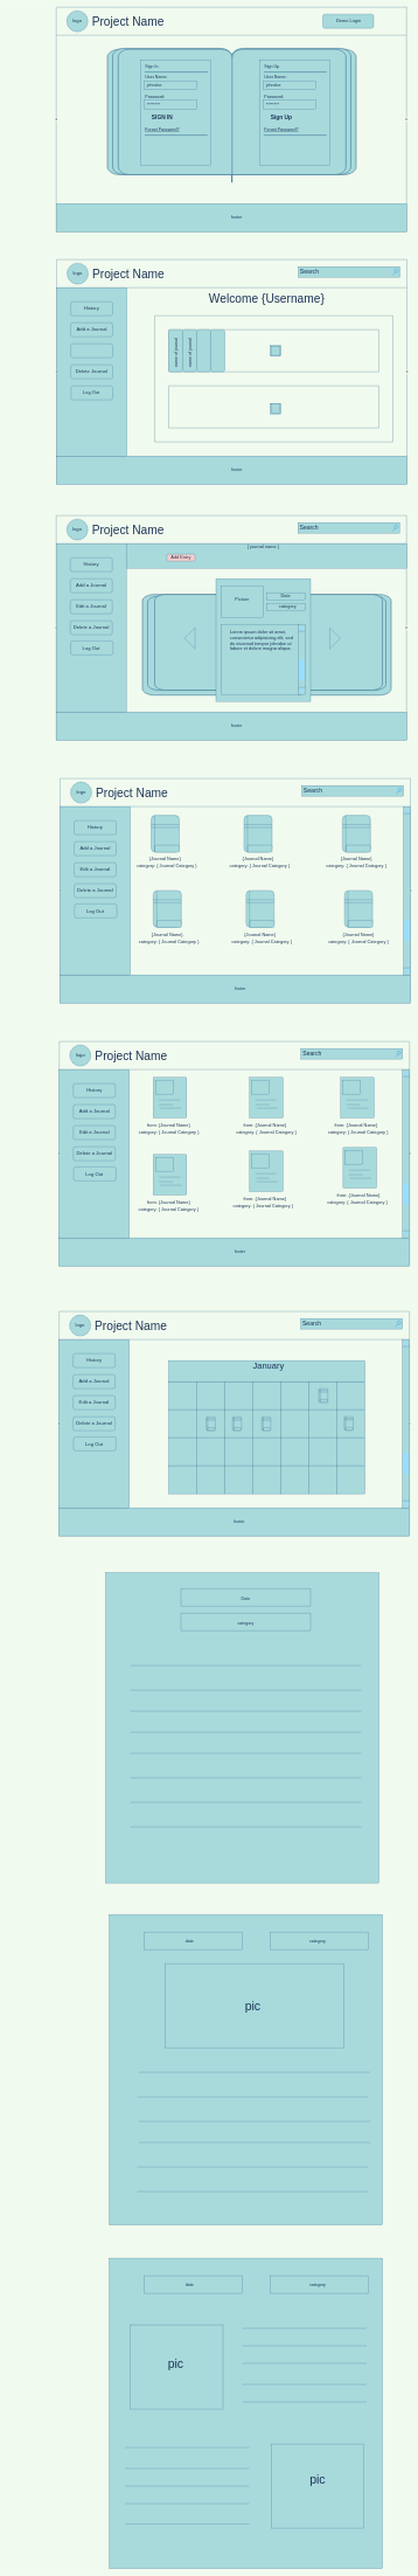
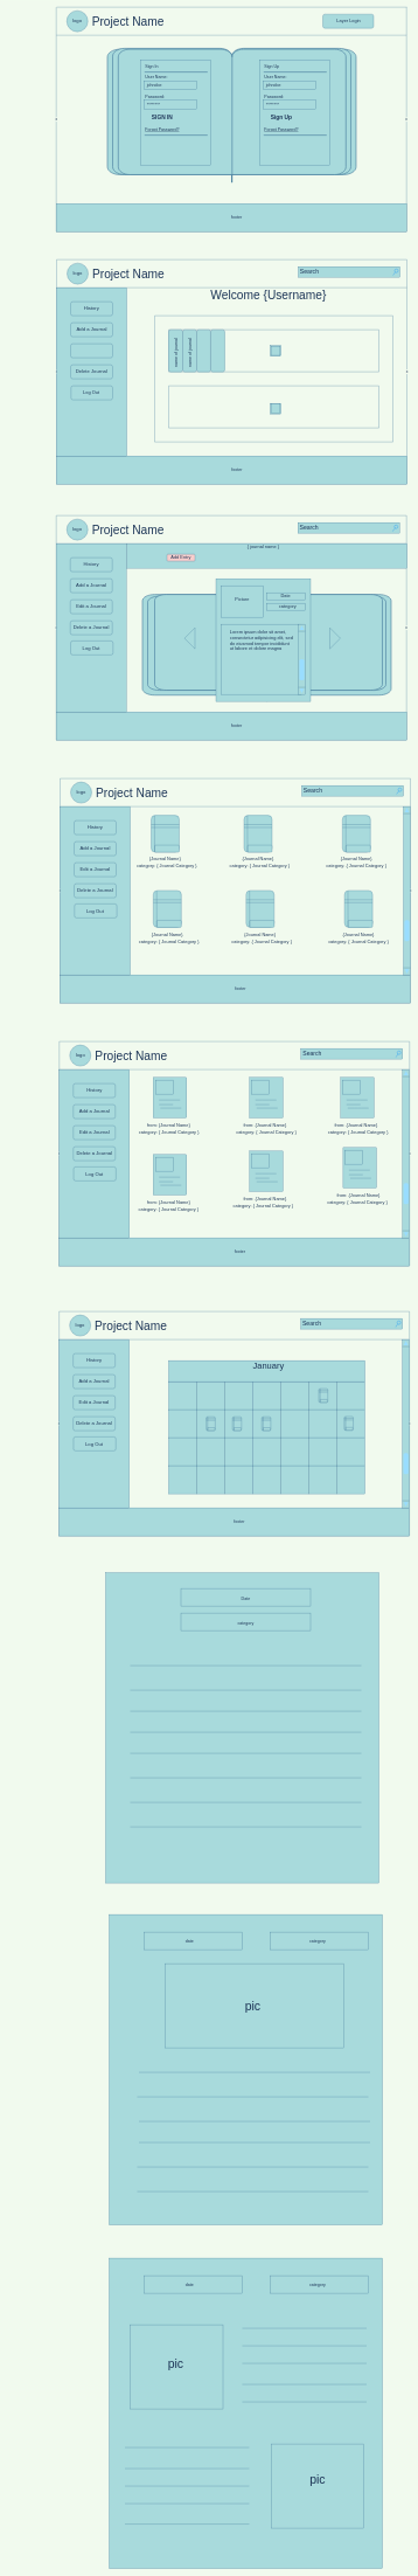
- <mxCell id="176" value="Demo Login" style="text;html=1;strokeColor=none;fillColor=none;align=center;verticalAlign=middle;whiteSpace=wrap;rounded=0;fontSize=13;fontColor=#1D3557;" parent="60" vertex="1"><mxGeometry x="930" y="50" width="130" height="20" as="geometry" /></mxCell>
+ <mxCell id="176" value="Layer Login" style="text;html=1;strokeColor=none;fillColor=none;align=center;verticalAlign=middle;whiteSpace=wrap;rounded=0;fontSize=13;fontColor=#1D3557;" parent="60" vertex="1"><mxGeometry x="930" y="50" width="130" height="20" as="geometry" /></mxCell>
- <mxCell id="100" value="Welcome {Username}" style="text;html=1;strokeColor=none;fillColor=none;align=center;verticalAlign=middle;whiteSpace=wrap;rounded=0;fontSize=34;fontColor=#1D3557;" parent="60" vertex="1"><mxGeometry x="561" y="840" width="400" height="20" as="geometry" /></mxCell>
+ <mxCell id="100" value="Welcome {Username}" style="text;html=1;strokeColor=none;fillColor=none;align=center;verticalAlign=middle;whiteSpace=wrap;rounded=0;fontSize=34;fontColor=#1D3557;" parent="60" vertex="1"><mxGeometry x="566" y="830" width="400" height="20" as="geometry" /></mxCell>
- <mxCell id="135" value="&lt;h1&gt;&lt;br&gt;&lt;/h1&gt;&lt;p&gt;Lorem ipsum dolor sit amet, consectetur adipisicing elit, sed do eiusmod tempor johndoe ut labore et dolore magna aliqua.&lt;/p&gt;" style="text;html=1;strokeColor=none;fillColor=none;spacing=5;spacingTop=-20;whiteSpace=wrap;overflow=hidden;rounded=0;fontSize=13;fontColor=#1D3557;" parent="60" vertex="1"><mxGeometry x="651" y="1740" width="190" height="120" as="geometry" /></mxCell>
+ <mxCell id="135" value="&lt;h1&gt;&lt;br&gt;&lt;/h1&gt;&lt;p&gt;Lorem ipsum dolor sit amet, consectetur adipisicing elit, sed do eiusmod tempor incididunt ut labore et dolore magna aliqua.&lt;/p&gt;" style="text;html=1;strokeColor=none;fillColor=none;spacing=5;spacingTop=-20;whiteSpace=wrap;overflow=hidden;rounded=0;fontSize=13;fontColor=#1D3557;" parent="60" vertex="1"><mxGeometry x="651" y="1740" width="190" height="120" as="geometry" /></mxCell>
